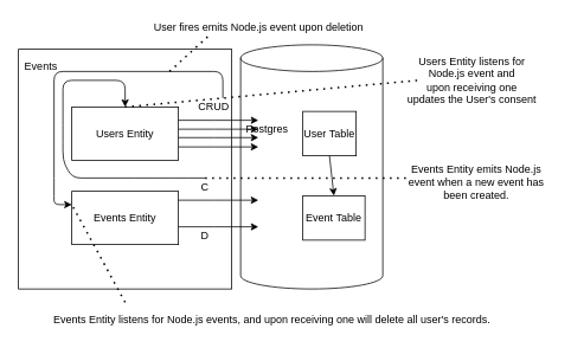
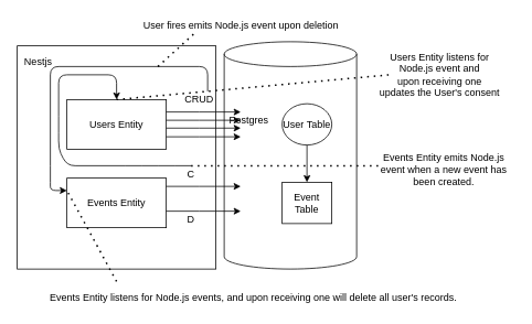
- <mxCell id="12" value="Events" style="text;html=1;align=center;verticalAlign=middle;resizable=0;points=[];autosize=1;" parent="1" vertex="1"><mxGeometry x="20" y="65" width="50" height="20" as="geometry" /></mxCell>
+ <mxCell id="12" value="Nestjs" style="text;html=1;align=center;verticalAlign=middle;resizable=0;points=[];autosize=1;" parent="1" vertex="1"><mxGeometry x="20" y="65" width="50" height="20" as="geometry" /></mxCell>
- <mxCell id="10" value="User Table" style="rounded=0;whiteSpace=wrap;html=1;" parent="1" vertex="1"><mxGeometry x="340" y="125" width="60" height="50" as="geometry" /></mxCell>
+ <mxCell id="10" value="User Table" style="ellipse;whiteSpace=wrap;html=1;" parent="1" vertex="1"><mxGeometry x="340" y="125" width="60" height="50" as="geometry" /></mxCell>
- <mxCell id="11" value="Event Table" style="rounded=0;whiteSpace=wrap;html=1;" parent="1" vertex="1"><mxGeometry x="340" y="220" width="70" height="50" as="geometry" /></mxCell>
+ <mxCell id="11" value="Event Table" style="rounded=0;whiteSpace=wrap;html=1;" parent="1" vertex="1"><mxGeometry x="340" y="220" width="60" height="50" as="geometry" /></mxCell>
